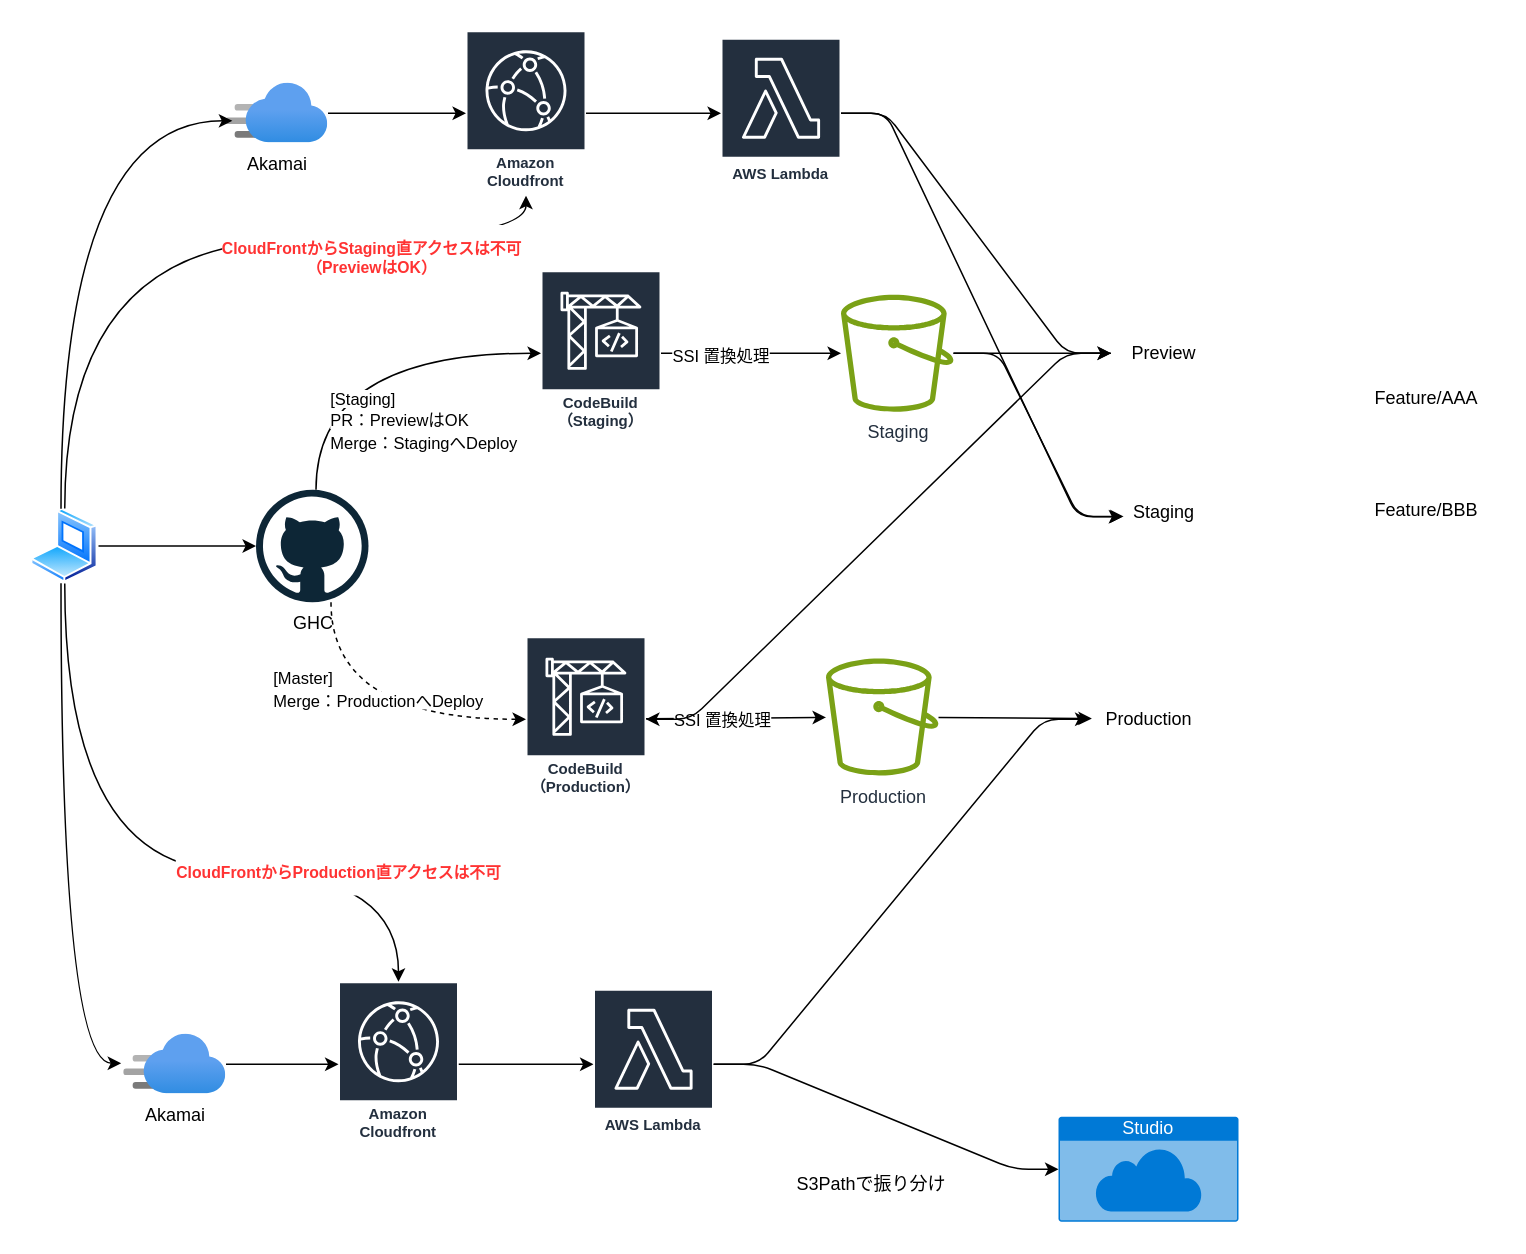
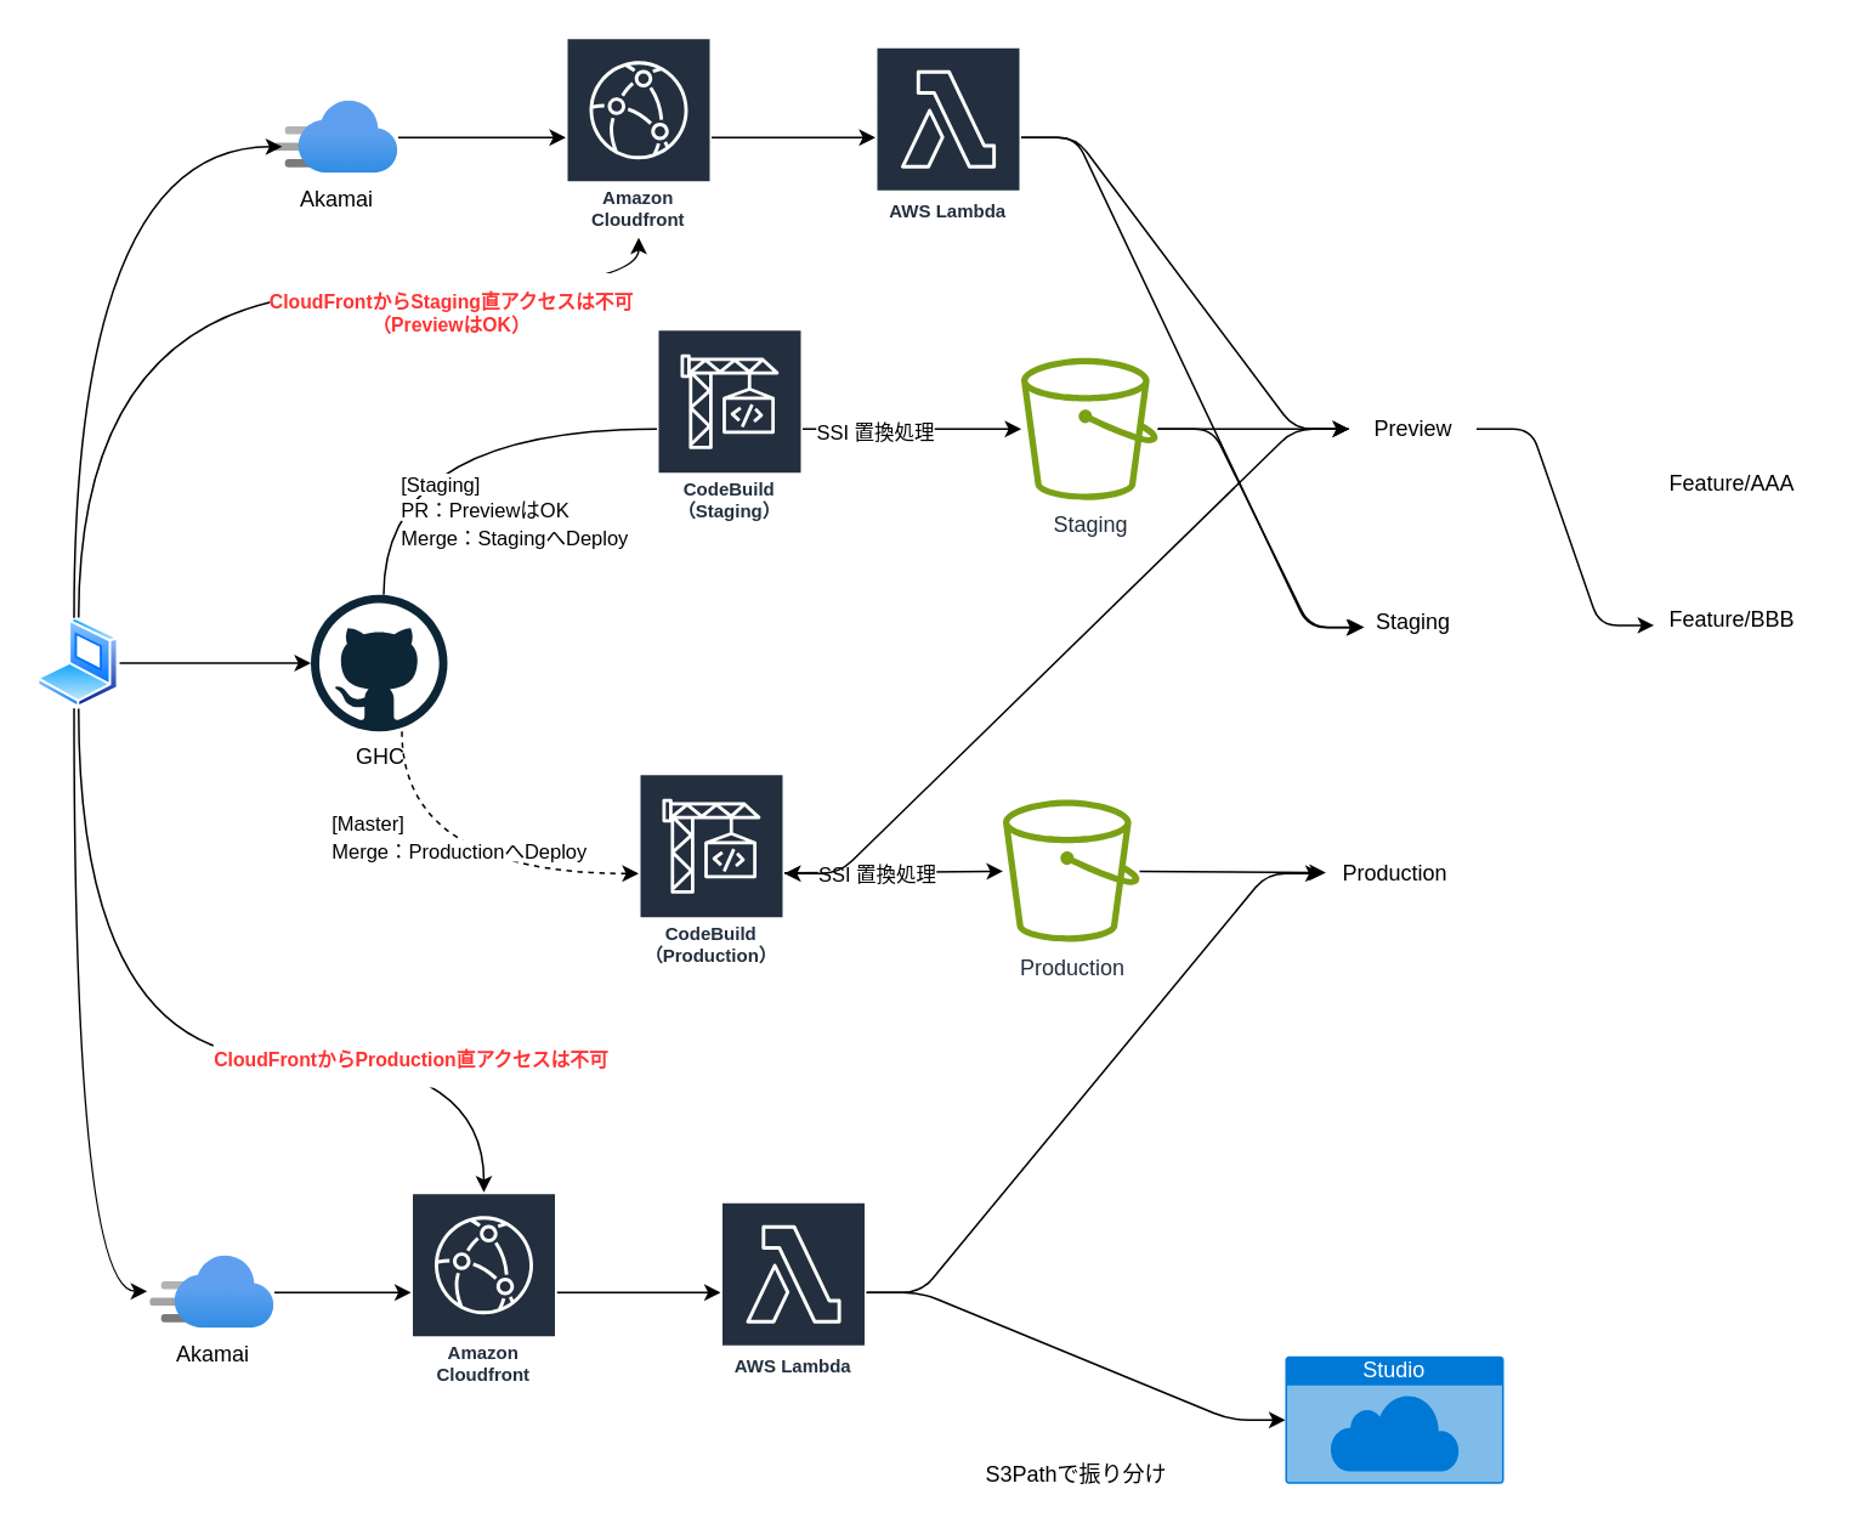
- <mxCell id="2" style="edgeStyle=orthogonalEdgeStyle;html=1;curved=1;" parent="1" source="4" target="7" edge="1"><mxGeometry relative="1" as="geometry"><Array as="points"><mxPoint x="210" y="235" /></Array></mxGeometry></mxCell>
+ <mxCell id="2" style="edgeStyle=orthogonalEdgeStyle;html=1;curved=1;endArrow=none;" parent="1" source="4" target="7" edge="1"><mxGeometry relative="1" as="geometry"><Array as="points"><mxPoint x="210" y="235" /></Array></mxGeometry></mxCell>
+ <mxCell id="20" style="edgeStyle=entityRelationEdgeStyle;html=1;entryX=0.027;entryY=0.593;entryDx=0;entryDy=0;entryPerimeter=0;" parent="1" source="15" target="18" edge="1"><mxGeometry relative="1" as="geometry" /></mxCell>
- <mxCell id="39" value="S3Pathで振り分け" style="text;html=1;align=center;verticalAlign=middle;resizable=0;points=[];autosize=1;strokeColor=none;fillColor=none;" parent="1" vertex="1"><mxGeometry x="520" y="774" width="120" height="30" as="geometry" /></mxCell>
+ <mxCell id="39" value="S3Pathで振り分け" style="text;html=1;align=center;verticalAlign=middle;resizable=0;points=[];autosize=1;strokeColor=none;fillColor=none;" parent="1" vertex="1"><mxGeometry x="530" y="794" width="120" height="30" as="geometry" /></mxCell>
